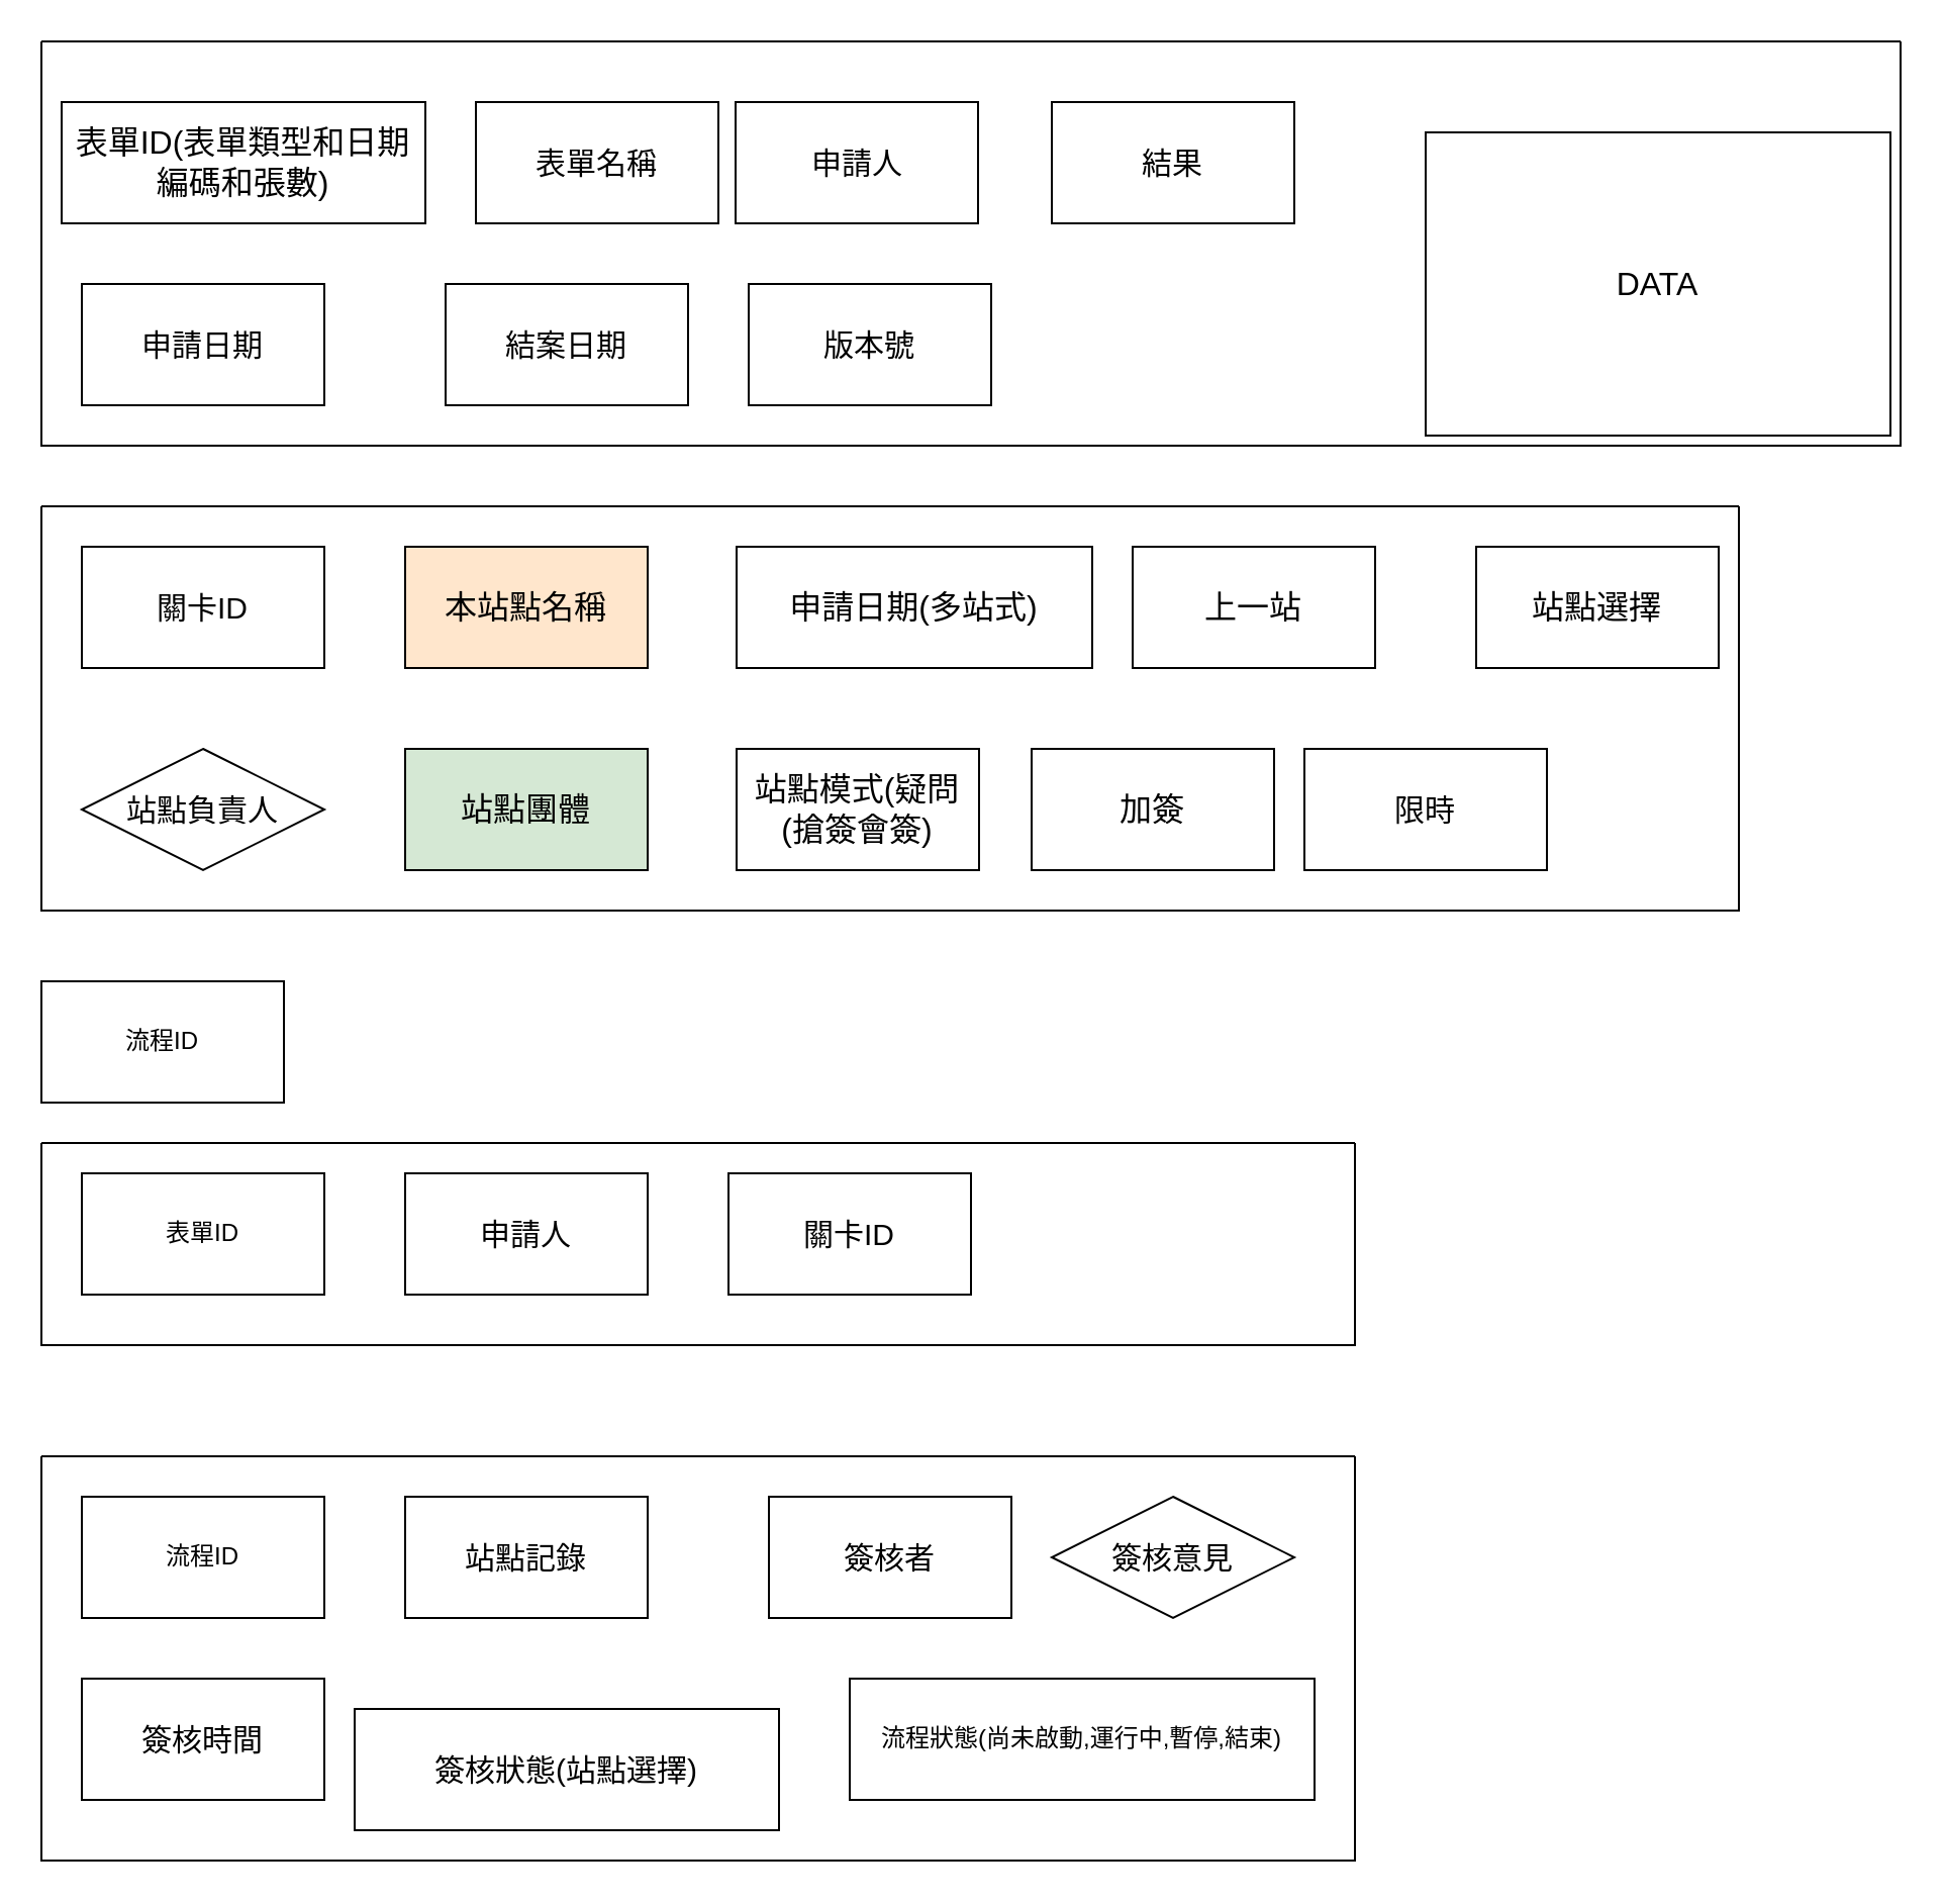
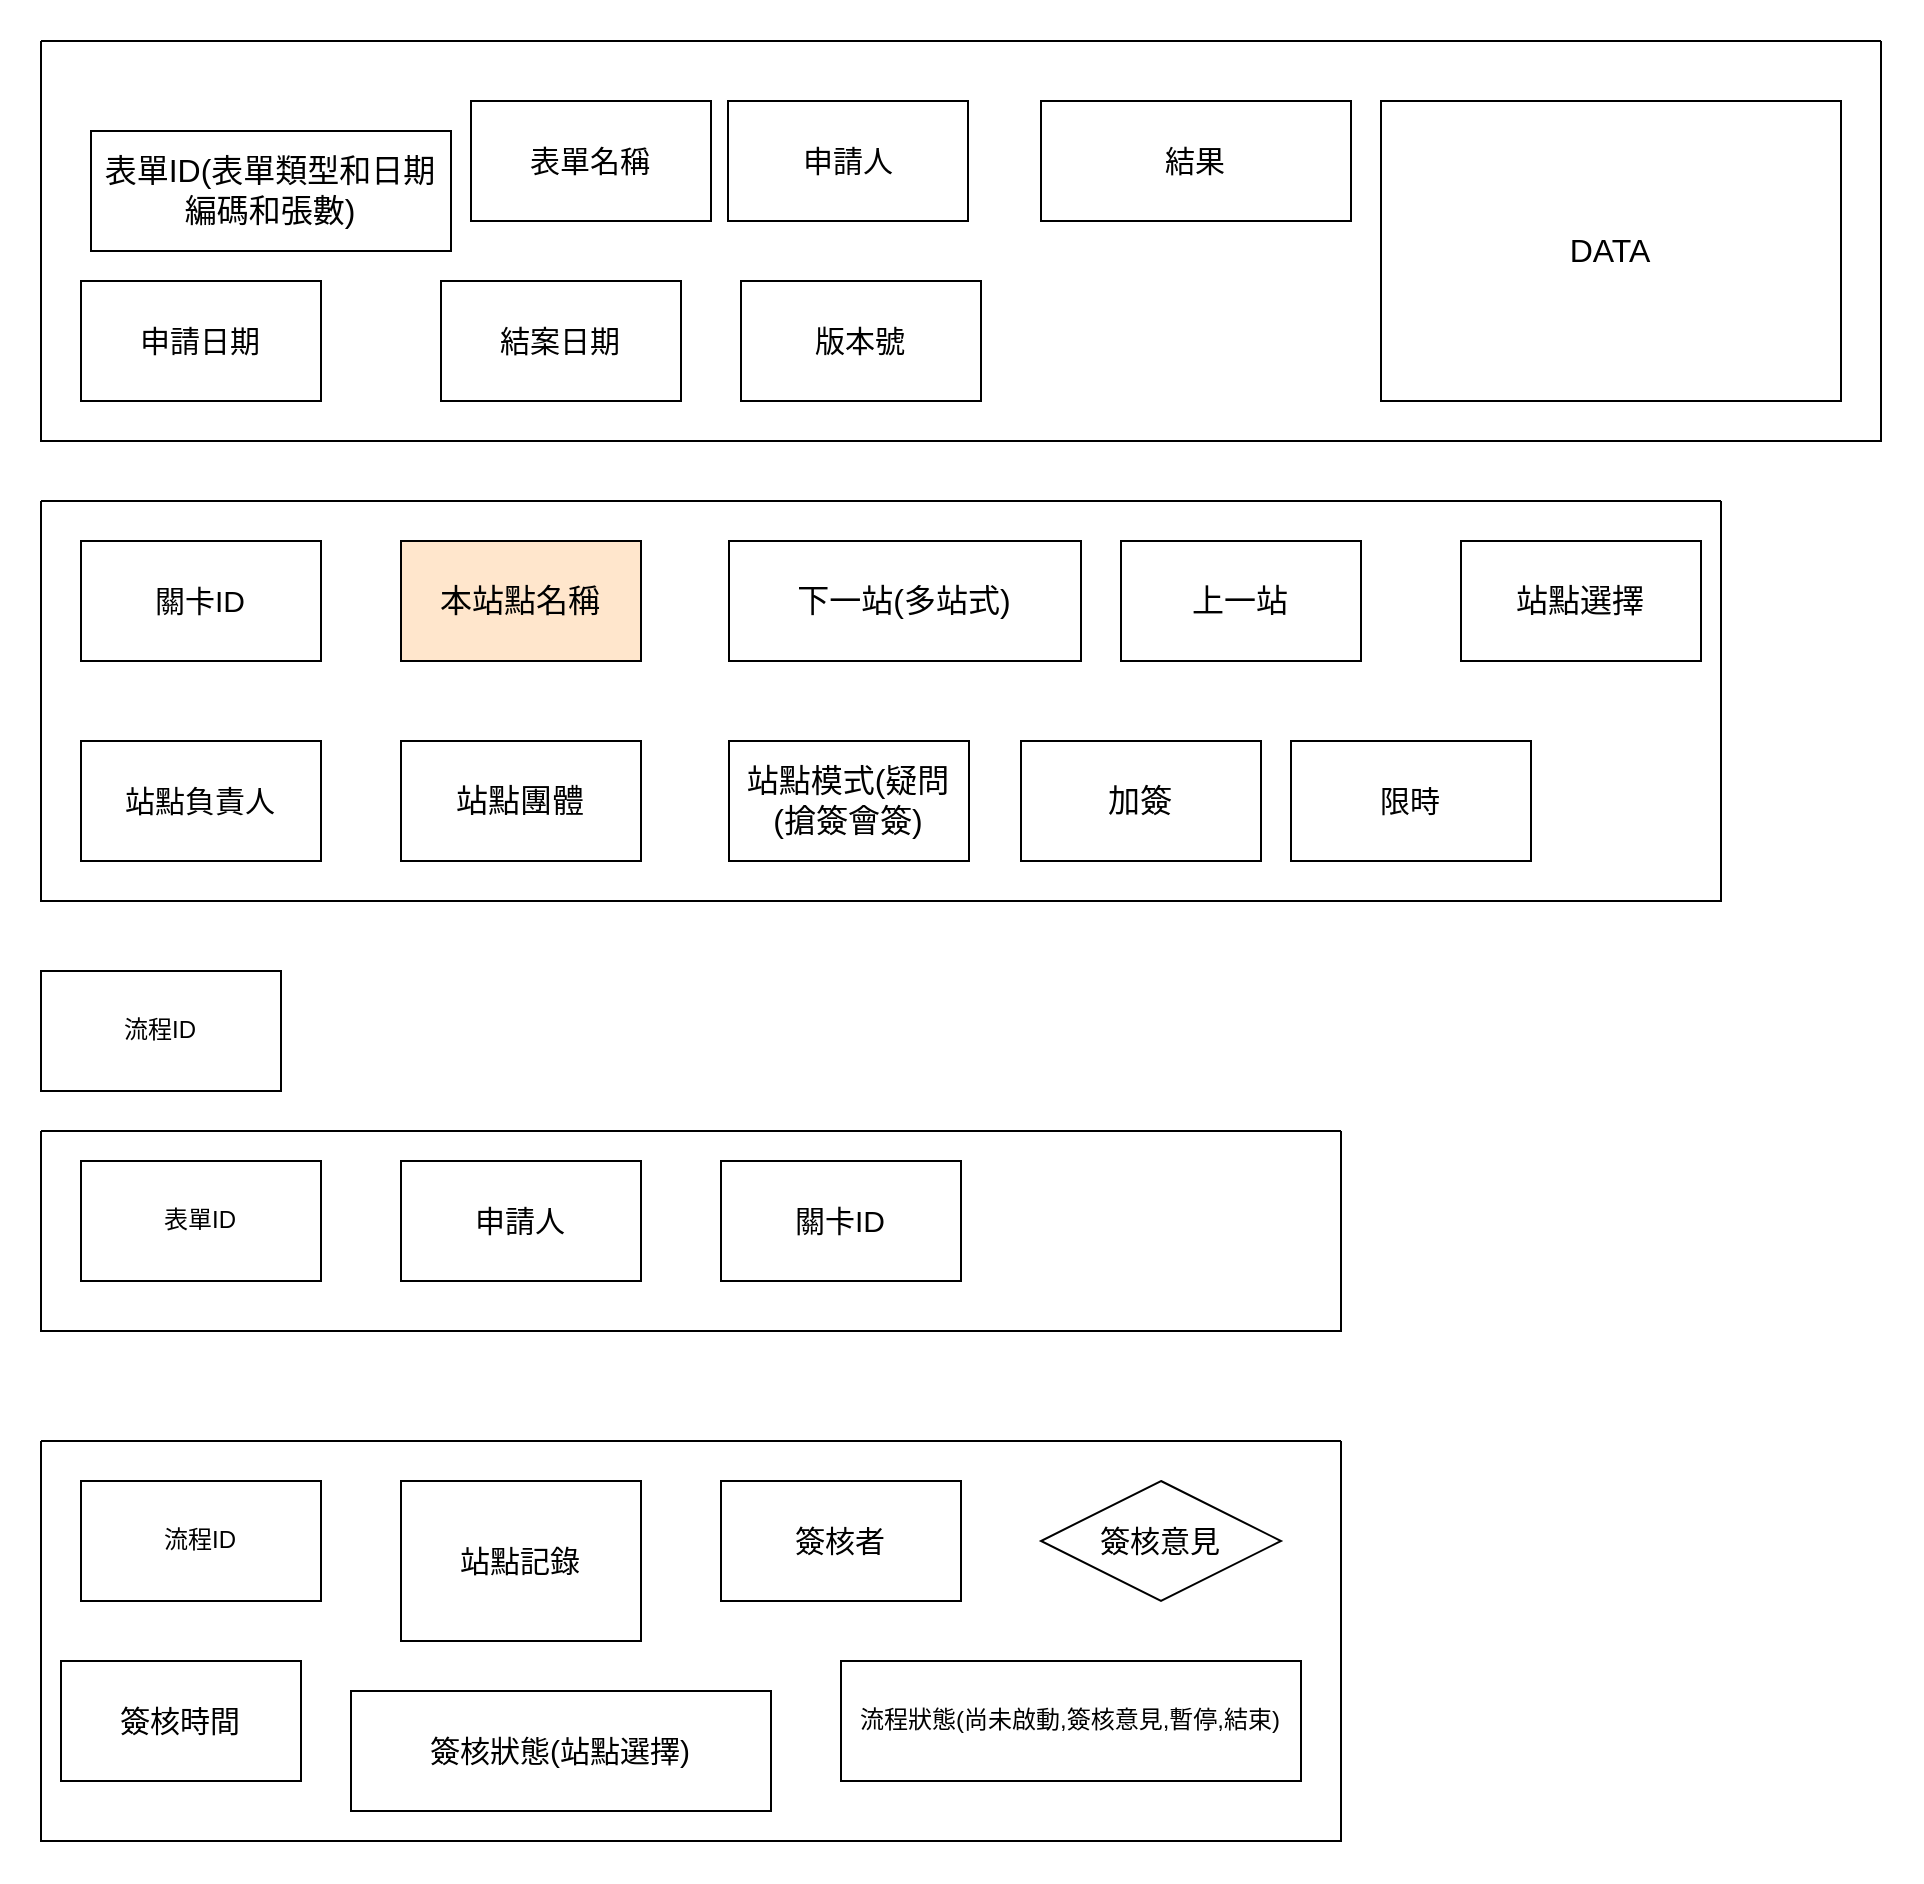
- <mxCell id="3" value="&lt;font style=&quot;&quot;&gt;&lt;font style=&quot;font-size: 16px;&quot;&gt;表單ID(表單類型和日期編碼和張數)&lt;/font&gt;&lt;br&gt;&lt;/font&gt;" style="rounded=0;whiteSpace=wrap;html=1;" parent="2" vertex="1"><mxGeometry x="10" y="30" width="180" height="60" as="geometry" /></mxCell>
+ <mxCell id="3" value="&lt;font style=&quot;&quot;&gt;&lt;font style=&quot;font-size: 16px;&quot;&gt;表單ID(表單類型和日期編碼和張數)&lt;/font&gt;&lt;br&gt;&lt;/font&gt;" style="rounded=0;whiteSpace=wrap;html=1;" parent="2" vertex="1"><mxGeometry x="25" y="45" width="180" height="60" as="geometry" /></mxCell>
- <mxCell id="6" value="&lt;font style=&quot;font-size: 15px;&quot;&gt;結果&lt;br&gt;&lt;/font&gt;" style="rounded=0;whiteSpace=wrap;html=1;" parent="2" vertex="1"><mxGeometry x="500" y="30" width="120" height="60" as="geometry" /></mxCell>
+ <mxCell id="6" value="&lt;font style=&quot;font-size: 15px;&quot;&gt;結果&lt;br&gt;&lt;/font&gt;" style="rounded=0;whiteSpace=wrap;html=1;" parent="2" vertex="1"><mxGeometry x="500" y="30" width="155" height="60" as="geometry" /></mxCell>
- <mxCell id="10" value="&lt;font style=&quot;font-size: 16px;&quot;&gt;DATA&lt;/font&gt;" style="rounded=0;whiteSpace=wrap;html=1;" parent="2" vertex="1"><mxGeometry x="685" y="45" width="230" height="150" as="geometry" /></mxCell>
+ <mxCell id="10" value="&lt;font style=&quot;font-size: 16px;&quot;&gt;DATA&lt;/font&gt;" style="rounded=0;whiteSpace=wrap;html=1;" parent="2" vertex="1"><mxGeometry x="670" y="30" width="230" height="150" as="geometry" /></mxCell>
- <mxCell id="17" value="&lt;font style=&quot;font-size: 16px;&quot;&gt;申請日期(多站式)&lt;/font&gt;" style="rounded=0;whiteSpace=wrap;html=1;" parent="11" vertex="1"><mxGeometry x="344" y="20" width="176" height="60" as="geometry" /></mxCell>
+ <mxCell id="17" value="&lt;font style=&quot;font-size: 16px;&quot;&gt;下一站(多站式)&lt;/font&gt;" style="rounded=0;whiteSpace=wrap;html=1;" parent="11" vertex="1"><mxGeometry x="344" y="20" width="176" height="60" as="geometry" /></mxCell>
- <mxCell id="15" value="&lt;font style=&quot;font-size: 15px;&quot;&gt;站點負責人&lt;/font&gt;" style="rhombus;whiteSpace=wrap;html=1;" parent="11" vertex="1"><mxGeometry x="20" y="120" width="120" height="60" as="geometry" /></mxCell>
+ <mxCell id="15" value="&lt;font style=&quot;font-size: 15px;&quot;&gt;站點負責人&lt;/font&gt;" style="rounded=0;whiteSpace=wrap;html=1;" parent="11" vertex="1"><mxGeometry x="20" y="120" width="120" height="60" as="geometry" /></mxCell>
- <mxCell id="16" value="&lt;font style=&quot;font-size: 16px;&quot;&gt;站點團體&lt;/font&gt;" style="rounded=0;whiteSpace=wrap;html=1;fillColor=#d5e8d4;" parent="11" vertex="1"><mxGeometry x="180" y="120" width="120" height="60" as="geometry" /></mxCell>
+ <mxCell id="16" value="&lt;font style=&quot;font-size: 16px;&quot;&gt;站點團體&lt;/font&gt;" style="rounded=0;whiteSpace=wrap;html=1;" parent="11" vertex="1"><mxGeometry x="180" y="120" width="120" height="60" as="geometry" /></mxCell>
- <mxCell id="29" value="&lt;font style=&quot;font-size: 15px;&quot;&gt;站點記錄&lt;br&gt;&lt;/font&gt;" style="rounded=0;whiteSpace=wrap;html=1;" parent="27" vertex="1"><mxGeometry x="180" y="20" width="120" height="60" as="geometry" /></mxCell>
+ <mxCell id="29" value="&lt;font style=&quot;font-size: 15px;&quot;&gt;站點記錄&lt;br&gt;&lt;/font&gt;" style="rounded=0;whiteSpace=wrap;html=1;" parent="27" vertex="1"><mxGeometry x="180" y="20" width="120" height="80" as="geometry" /></mxCell>
- <mxCell id="30" value="&lt;font style=&quot;font-size: 15px;&quot;&gt;簽核者&lt;br&gt;&lt;/font&gt;" style="rounded=0;whiteSpace=wrap;html=1;" parent="27" vertex="1"><mxGeometry x="360" y="20" width="120" height="60" as="geometry" /></mxCell>
+ <mxCell id="30" value="&lt;font style=&quot;font-size: 15px;&quot;&gt;簽核者&lt;br&gt;&lt;/font&gt;" style="rounded=0;whiteSpace=wrap;html=1;" parent="27" vertex="1"><mxGeometry x="340" y="20" width="120" height="60" as="geometry" /></mxCell>
- <mxCell id="32" value="&lt;font style=&quot;font-size: 15px;&quot;&gt;簽核時間&lt;br&gt;&lt;/font&gt;" style="rounded=0;whiteSpace=wrap;html=1;" parent="27" vertex="1"><mxGeometry x="20" y="110" width="120" height="60" as="geometry" /></mxCell>
+ <mxCell id="32" value="&lt;font style=&quot;font-size: 15px;&quot;&gt;簽核時間&lt;br&gt;&lt;/font&gt;" style="rounded=0;whiteSpace=wrap;html=1;" parent="27" vertex="1"><mxGeometry x="10" y="110" width="120" height="60" as="geometry" /></mxCell>
- <mxCell id="34" value="流程狀態(尚未啟動,運行中,暫停,結束)" style="rounded=0;whiteSpace=wrap;html=1;" parent="27" vertex="1"><mxGeometry x="400" y="110" width="230" height="60" as="geometry" /></mxCell>
+ <mxCell id="34" value="流程狀態(尚未啟動,簽核意見,暫停,結束)" style="rounded=0;whiteSpace=wrap;html=1;" parent="27" vertex="1"><mxGeometry x="400" y="110" width="230" height="60" as="geometry" /></mxCell>
